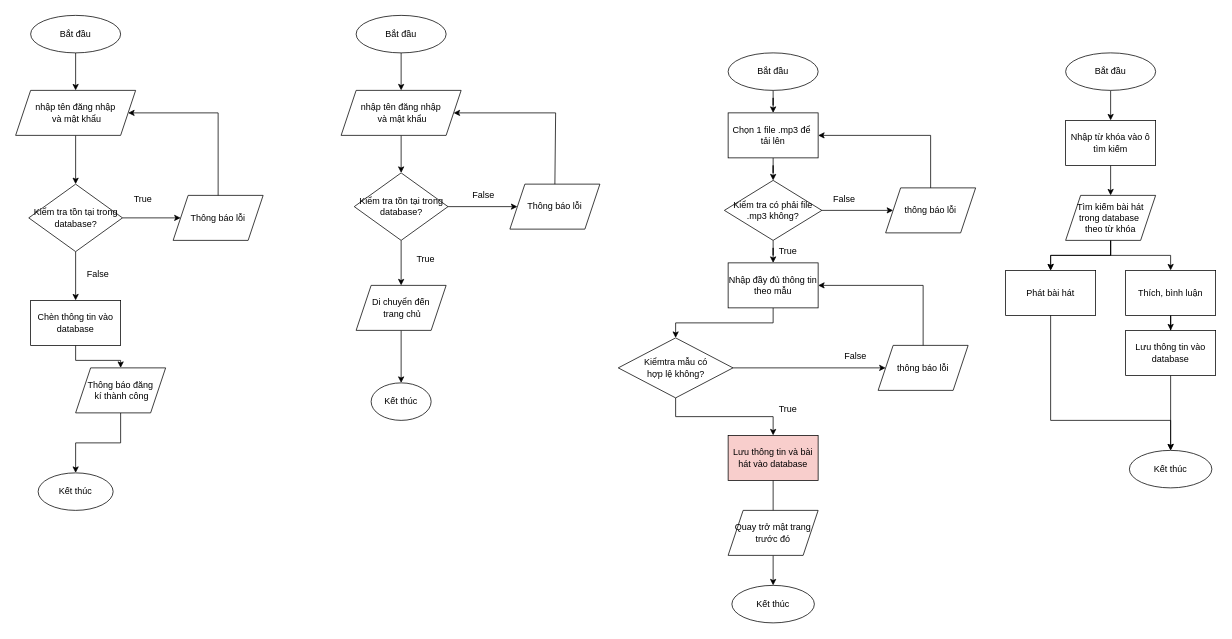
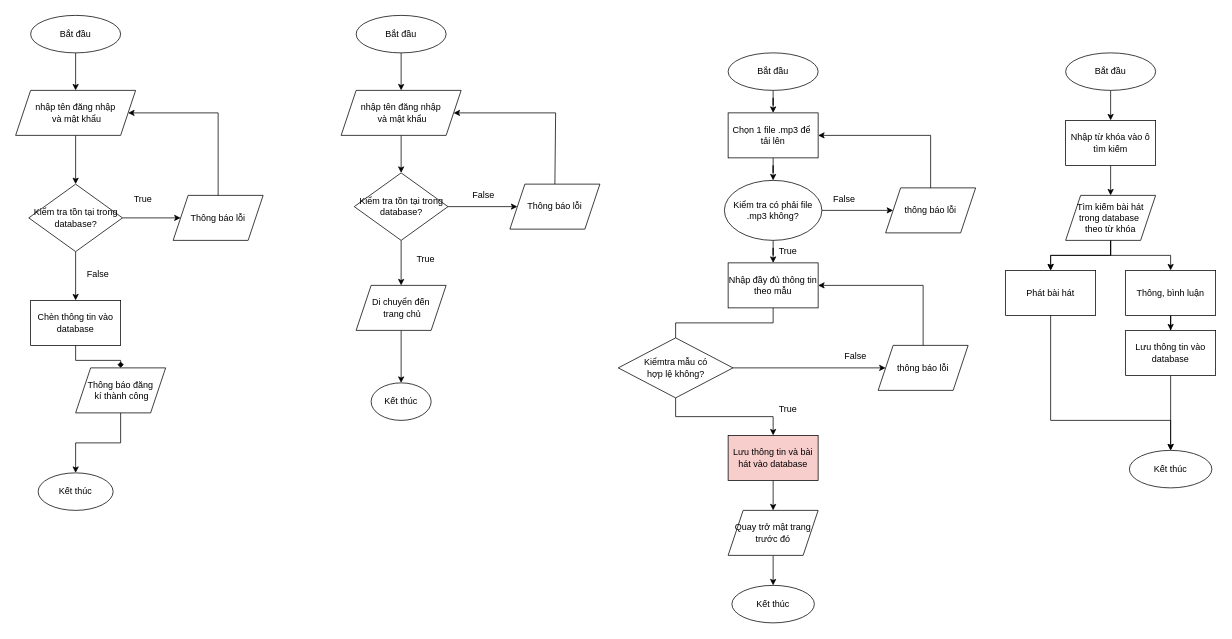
- <mxCell id="43" value="Kiểm tra có phải file .mp3 không?" style="rhombus;whiteSpace=wrap;html=1;" vertex="1" parent="1"><mxGeometry x="965" y="240" width="130" height="80" as="geometry" /></mxCell>
+ <mxCell id="43" value="Kiểm tra có phải file .mp3 không?" style="ellipse;whiteSpace=wrap;html=1;" vertex="1" parent="1"><mxGeometry x="965" y="240" width="130" height="80" as="geometry" /></mxCell>
- <mxCell id="66" value="Thích, bình luận" style="rounded=0;whiteSpace=wrap;html=1;" vertex="1" parent="1"><mxGeometry x="1500" y="360" width="120" height="60" as="geometry" /></mxCell>
+ <mxCell id="66" value="Thông, bình luận" style="rounded=0;whiteSpace=wrap;html=1;" vertex="1" parent="1"><mxGeometry x="1500" y="360" width="120" height="60" as="geometry" /></mxCell>
- <mxCell id="36" value="" style="edgeStyle=orthogonalEdgeStyle;rounded=0;orthogonalLoop=1;jettySize=auto;html=1;" edge="1" parent="1" source="37" target="40"><mxGeometry relative="1" as="geometry" /></mxCell>
+ <mxCell id="36" value="" style="edgeStyle=orthogonalEdgeStyle;rounded=0;orthogonalLoop=1;jettySize=auto;html=1;endArrow=none;" edge="1" parent="1" source="37" target="40"><mxGeometry relative="1" as="geometry" /></mxCell>
- <mxCell id="11" value="" style="edgeStyle=orthogonalEdgeStyle;rounded=0;orthogonalLoop=1;jettySize=auto;html=1;" edge="1" parent="1" source="12" target="14"><mxGeometry relative="1" as="geometry" /></mxCell>
+ <mxCell id="11" value="" style="edgeStyle=orthogonalEdgeStyle;rounded=0;orthogonalLoop=1;jettySize=auto;html=1;endArrow=diamond;" edge="1" parent="1" source="12" target="14"><mxGeometry relative="1" as="geometry" /></mxCell>
- <mxCell id="48" value="" style="edgeStyle=orthogonalEdgeStyle;rounded=0;orthogonalLoop=1;jettySize=auto;html=1;endArrow=none;" edge="1" parent="1" source="49" target="51"><mxGeometry relative="1" as="geometry" /></mxCell>
+ <mxCell id="48" value="" style="edgeStyle=orthogonalEdgeStyle;rounded=0;orthogonalLoop=1;jettySize=auto;html=1;" edge="1" parent="1" source="49" target="51"><mxGeometry relative="1" as="geometry" /></mxCell>
